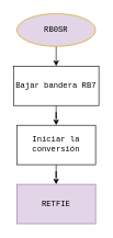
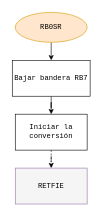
- <mxCell id="3" value="RB0SR" style="ellipse;whiteSpace=wrap;html=1;fillColor=#e1d5e7;strokeColor=#d79b00;fontFamily=Courier New;" vertex="1" parent="1"><mxGeometry x="25" y="20" width="120" height="50" as="geometry" /></mxCell>
+ <mxCell id="3" value="RB0SR" style="ellipse;whiteSpace=wrap;html=1;fillColor=#ffe6cc;strokeColor=#d79b00;fontFamily=Courier New;" vertex="1" parent="1"><mxGeometry x="25" y="20" width="120" height="50" as="geometry" /></mxCell>
- <mxCell id="6" style="edgeStyle=orthogonalEdgeStyle;rounded=0;orthogonalLoop=1;jettySize=auto;html=1;entryX=0.5;entryY=0;entryDx=0;entryDy=0;fontFamily=Courier New;" edge="1" parent="1" source="7" target="8"><mxGeometry relative="1" as="geometry" /></mxCell>
+ <mxCell id="6" style="edgeStyle=orthogonalEdgeStyle;rounded=0;orthogonalLoop=1;jettySize=auto;html=1;entryX=0.5;entryY=0;entryDx=0;entryDy=0;fontFamily=Courier New;dashed=1;" edge="1" parent="1" source="7" target="8"><mxGeometry relative="1" as="geometry" /></mxCell>
- <mxCell id="8" value="RETFIE" style="rounded=0;whiteSpace=wrap;html=1;fontFamily=Courier New;fillColor=#e1d5e7;strokeColor=#9673a6;" vertex="1" parent="1"><mxGeometry x="25" y="280" width="120" height="60" as="geometry" /></mxCell>
+ <mxCell id="8" value="RETFIE" style="rounded=0;whiteSpace=wrap;html=1;fontFamily=Courier New;fillColor=#f5f5f5;strokeColor=#9673a6;" vertex="1" parent="1"><mxGeometry x="25" y="280" width="120" height="60" as="geometry" /></mxCell>
